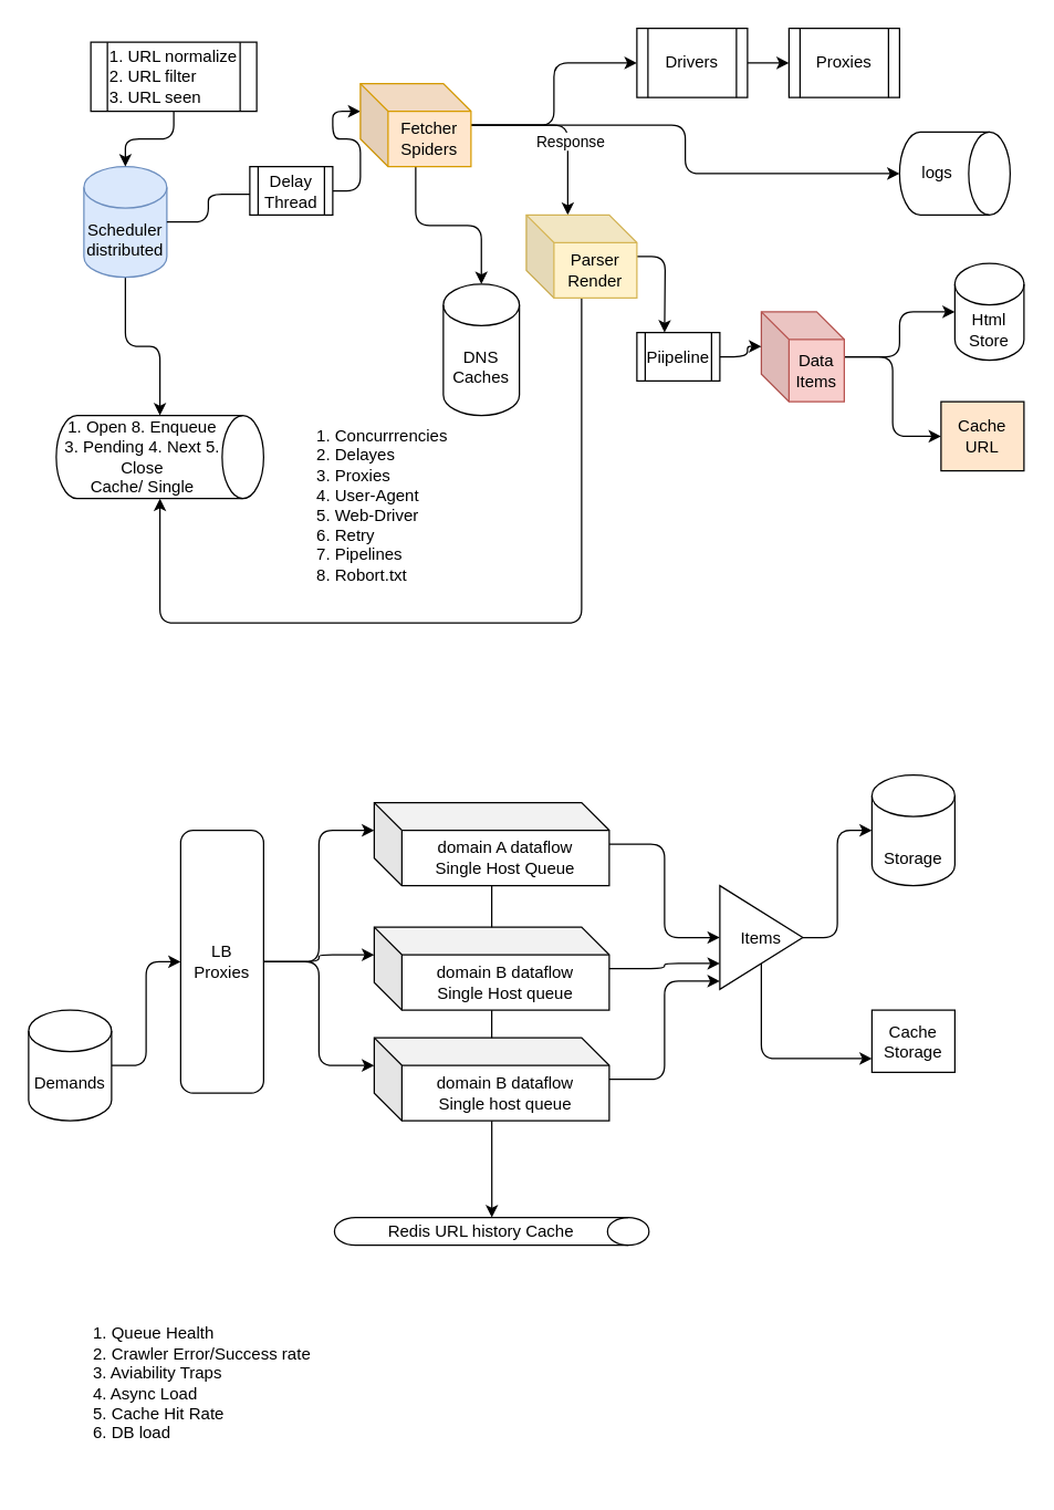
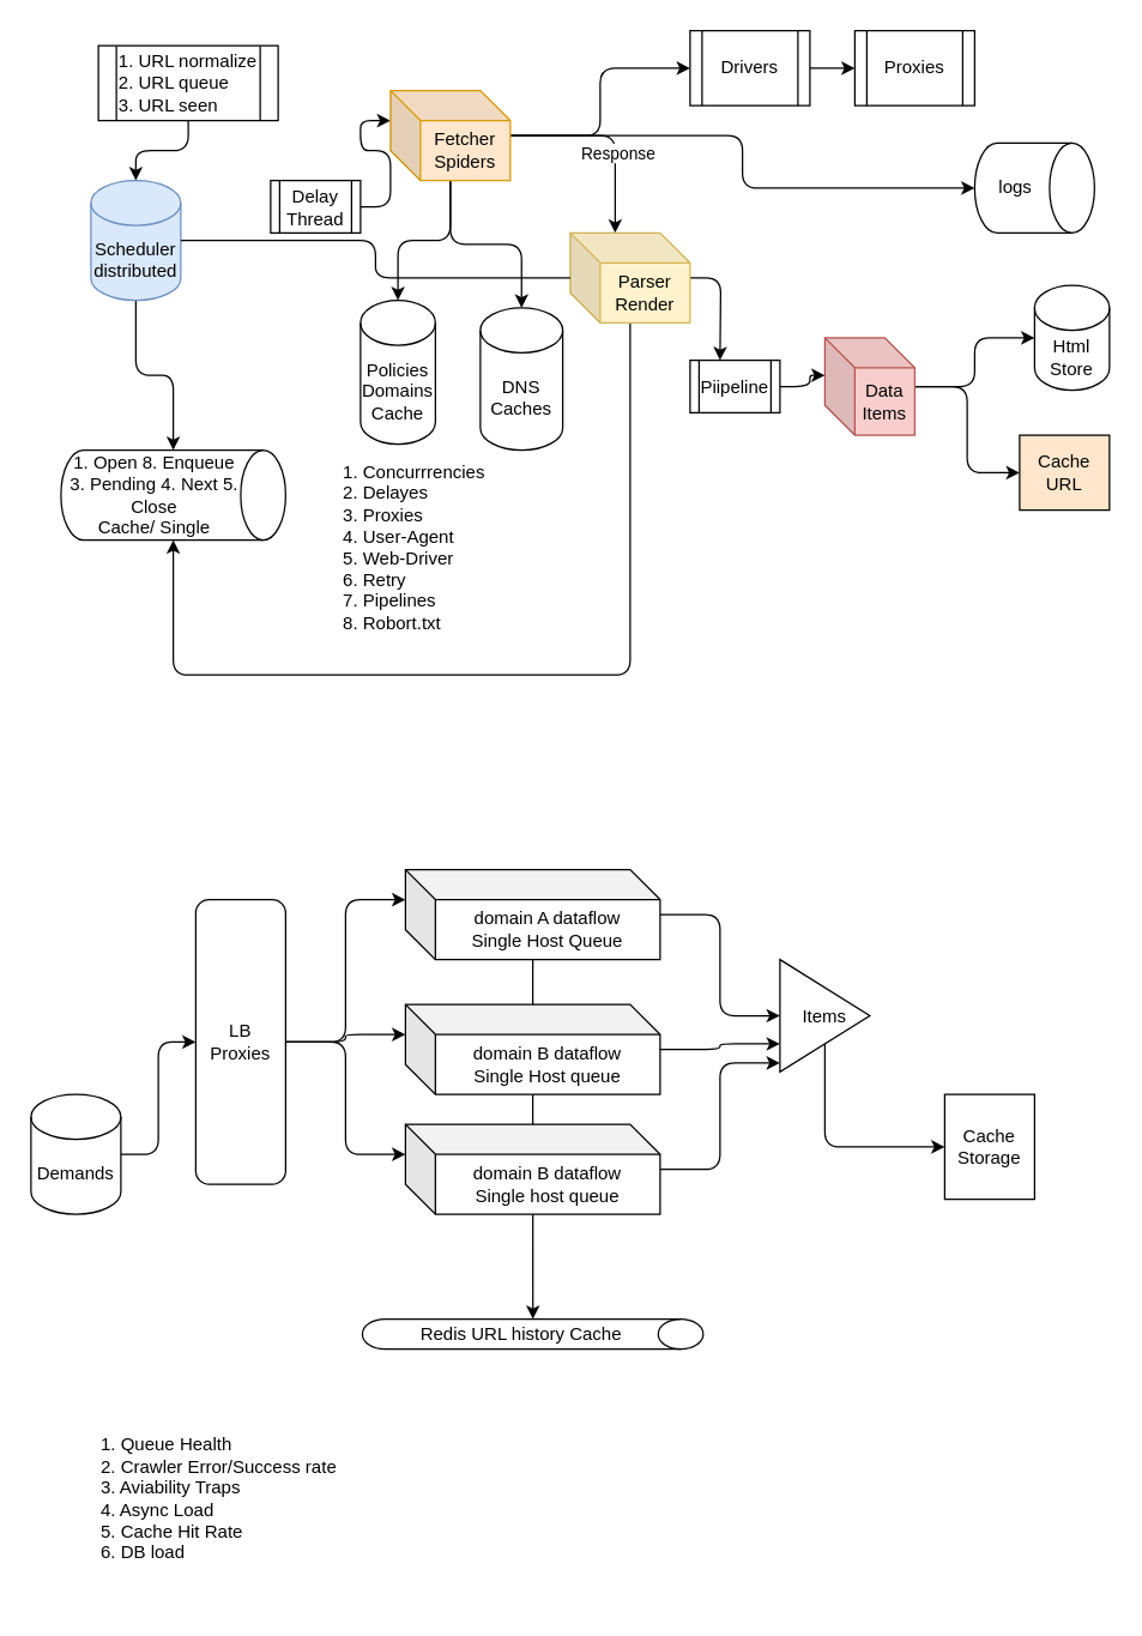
- <mxCell id="43" value="&lt;div style=&quot;text-align: left&quot;&gt;&lt;span&gt;1. URL normalize&lt;/span&gt;&lt;/div&gt;&lt;div style=&quot;text-align: left&quot;&gt;&lt;span&gt;2. URL filter&lt;/span&gt;&lt;/div&gt;&lt;div style=&quot;text-align: left&quot;&gt;&lt;span&gt;3. URL seen&lt;/span&gt;&lt;/div&gt;" style="shape=process;whiteSpace=wrap;html=1;backgroundOutline=1;" parent="1" vertex="1"><mxGeometry x="65" y="30" width="120" height="50" as="geometry" /></mxCell>
+ <mxCell id="43" value="&lt;div style=&quot;text-align: left&quot;&gt;&lt;span&gt;1. URL normalize&lt;/span&gt;&lt;/div&gt;&lt;div style=&quot;text-align: left&quot;&gt;&lt;span&gt;2. URL queue&lt;/span&gt;&lt;/div&gt;&lt;div style=&quot;text-align: left&quot;&gt;&lt;span&gt;3. URL seen&lt;/span&gt;&lt;/div&gt;" style="shape=process;whiteSpace=wrap;html=1;backgroundOutline=1;" parent="1" vertex="1"><mxGeometry x="65" y="30" width="120" height="50" as="geometry" /></mxCell>
- <mxCell id="50" value="" style="edgeStyle=orthogonalEdgeStyle;rounded=1;orthogonalLoop=1;jettySize=auto;html=1;entryX=0;entryY=0;entryDx=0;entryDy=20;entryPerimeter=0;endArrow=none;" parent="1" source="4" target="49" edge="1"><mxGeometry relative="1" as="geometry"><mxPoint x="160" y="180" as="sourcePoint" /><mxPoint x="260" y="80" as="targetPoint" /></mxGeometry></mxCell>
+ <mxCell id="50" value="" style="edgeStyle=orthogonalEdgeStyle;rounded=1;orthogonalLoop=1;jettySize=auto;html=1;endArrow=none;" parent="1" source="4" target="15" edge="1"><mxGeometry relative="1" as="geometry"><mxPoint x="160" y="180" as="sourcePoint" /><mxPoint x="260" y="80" as="targetPoint" /></mxGeometry></mxCell>
+ <mxCell id="7" style="edgeStyle=orthogonalEdgeStyle;rounded=1;orthogonalLoop=1;jettySize=auto;html=1;" parent="1" source="12" target="5" edge="1"><mxGeometry relative="1" as="geometry" /></mxCell>
+ <mxCell id="5" value="Policies&lt;br&gt;Domains&lt;br&gt;Cache" style="shape=cylinder3;whiteSpace=wrap;html=1;boundedLbl=1;backgroundOutline=1;size=15;" parent="1" vertex="1"><mxGeometry x="240" y="200" width="50" height="96" as="geometry" /></mxCell>
- <mxCell id="44" value="&lt;br&gt;Storage" style="shape=cylinder3;whiteSpace=wrap;html=1;boundedLbl=1;backgroundOutline=1;size=15;" parent="1" vertex="1"><mxGeometry x="630" y="560" width="60" height="80" as="geometry" /></mxCell>
- <mxCell id="46" style="edgeStyle=orthogonalEdgeStyle;rounded=1;orthogonalLoop=1;jettySize=auto;html=1;entryX=0;entryY=0.5;entryDx=0;entryDy=0;entryPerimeter=0;" parent="1" source="48" target="44" edge="1"><mxGeometry relative="1" as="geometry" /></mxCell>
- <mxCell id="45" value="Cache&lt;br&gt;Storage" style="rounded=0;whiteSpace=wrap;html=1;" parent="1" vertex="1"><mxGeometry x="630" y="730" width="60" height="45" as="geometry" /></mxCell>
+ <mxCell id="45" value="Cache&lt;br&gt;Storage" style="rounded=0;whiteSpace=wrap;html=1;" parent="1" vertex="1"><mxGeometry x="630" y="730" width="60" height="70" as="geometry" /></mxCell>
